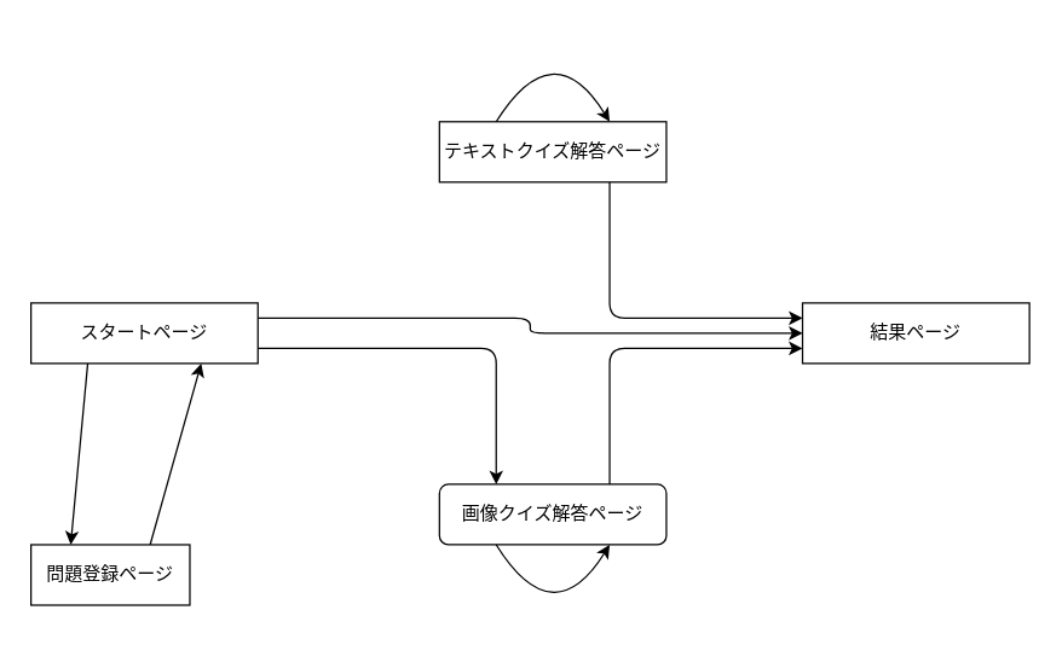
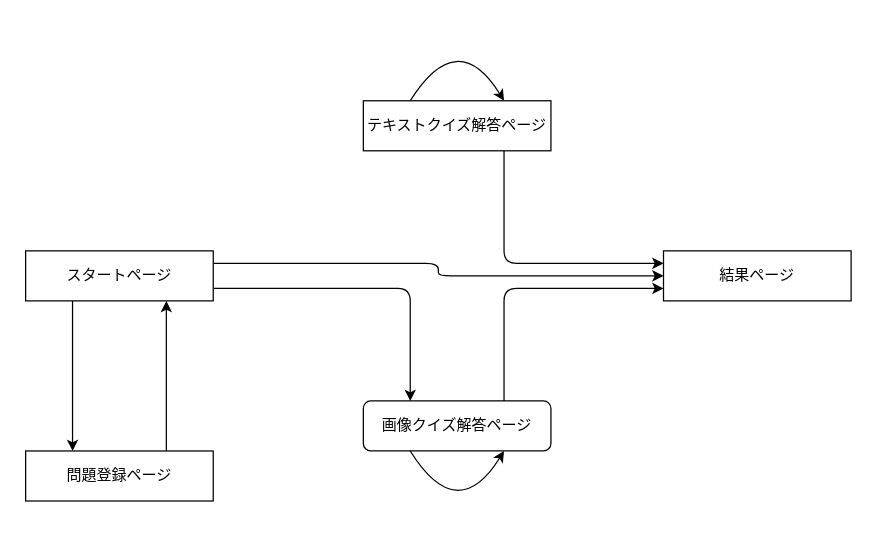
- <mxCell id="7" value="問題登録ページ" style="rounded=0;whiteSpace=wrap;html=1;" vertex="1" parent="1"><mxGeometry x="20" y="360" width="105" height="40" as="geometry" /></mxCell>
+ <mxCell id="7" value="問題登録ページ" style="rounded=0;whiteSpace=wrap;html=1;" vertex="1" parent="1"><mxGeometry x="20" y="360" width="150" height="40" as="geometry" /></mxCell>
